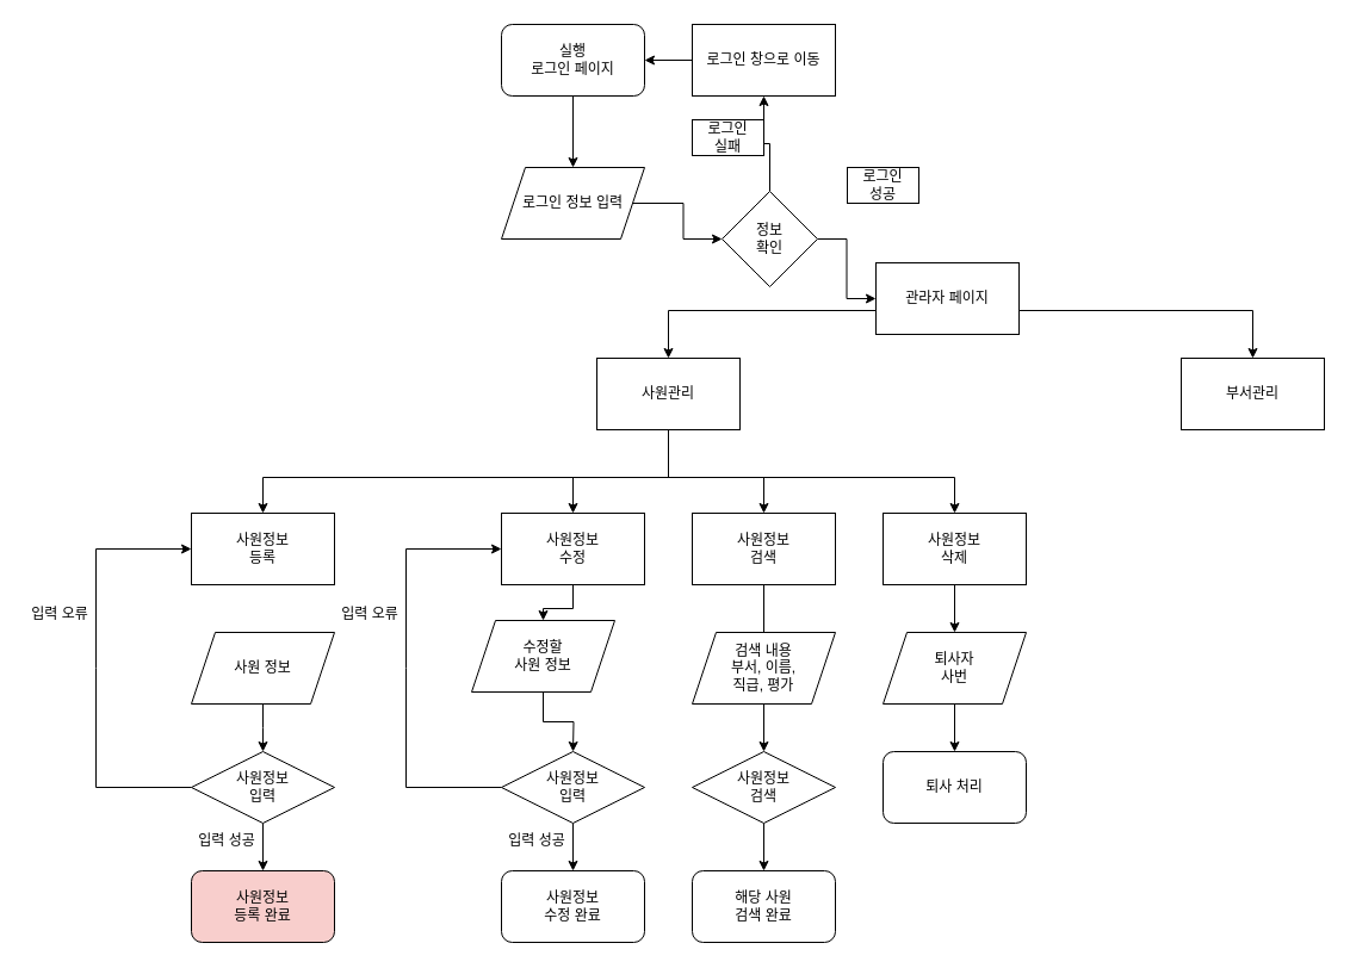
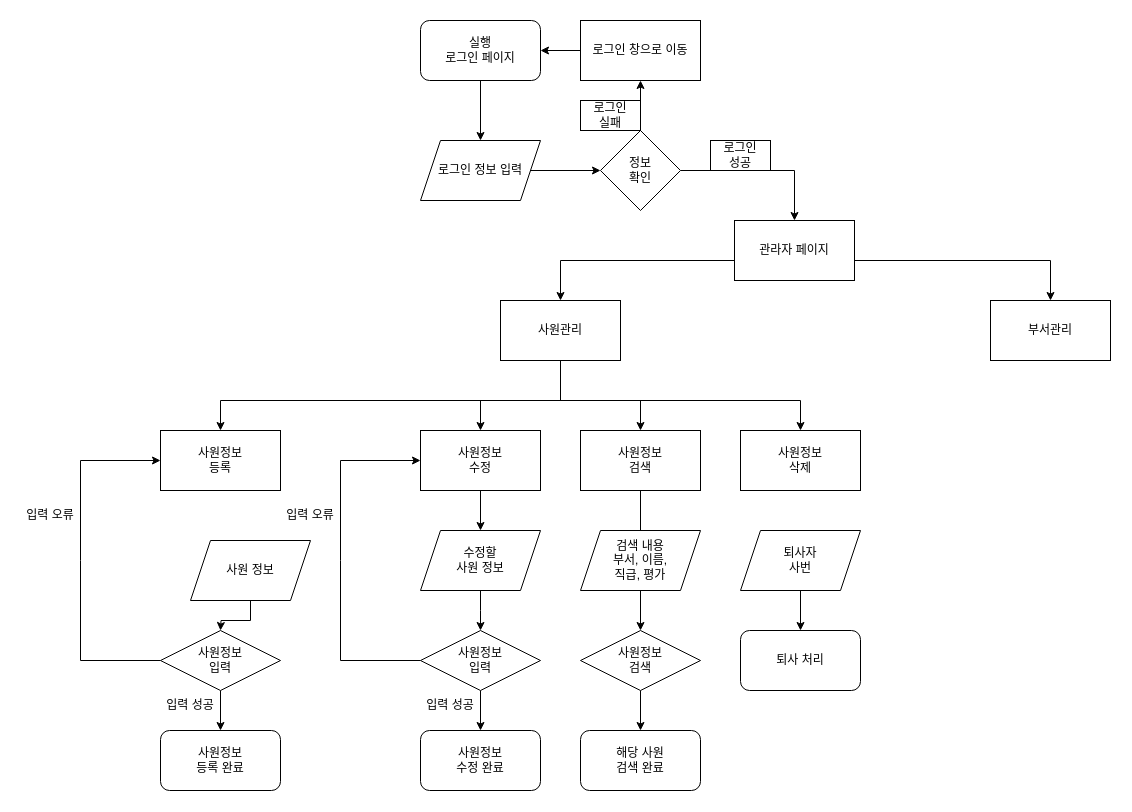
- <mxCell id="8" value="정보&lt;div&gt;확인&lt;/div&gt;" style="rhombus;whiteSpace=wrap;html=1;" vertex="1" parent="1"><mxGeometry x="605" y="160" width="80" height="80" as="geometry" /></mxCell>
+ <mxCell id="8" value="정보&lt;div&gt;확인&lt;/div&gt;" style="rhombus;whiteSpace=wrap;html=1;" vertex="1" parent="1"><mxGeometry x="600" y="130" width="80" height="80" as="geometry" /></mxCell>
- <mxCell id="25" value="" style="edgeStyle=orthogonalEdgeStyle;rounded=0;orthogonalLoop=1;jettySize=auto;html=1;" edge="1" parent="1" source="26" target="50"><mxGeometry relative="1" as="geometry" /></mxCell>
- <mxCell id="47" value="&lt;div&gt;수정할&lt;/div&gt;사원 정보" style="shape=parallelogram;perimeter=parallelogramPerimeter;whiteSpace=wrap;html=1;fixedSize=1;" vertex="1" parent="1"><mxGeometry x="395" y="520" width="120" height="60" as="geometry" /></mxCell>
+ <mxCell id="47" value="&lt;div&gt;수정할&lt;/div&gt;사원 정보" style="shape=parallelogram;perimeter=parallelogramPerimeter;whiteSpace=wrap;html=1;fixedSize=1;" vertex="1" parent="1"><mxGeometry x="420" y="530" width="120" height="60" as="geometry" /></mxCell>
- <mxCell id="37" value="사원 정보" style="shape=parallelogram;perimeter=parallelogramPerimeter;whiteSpace=wrap;html=1;fixedSize=1;" vertex="1" parent="1"><mxGeometry x="160" y="530" width="120" height="60" as="geometry" /></mxCell>
+ <mxCell id="37" value="사원 정보" style="shape=parallelogram;perimeter=parallelogramPerimeter;whiteSpace=wrap;html=1;fixedSize=1;" vertex="1" parent="1"><mxGeometry x="190" y="540" width="120" height="60" as="geometry" /></mxCell>
- <mxCell id="31" value="사원정보&lt;div&gt;등록 완료&lt;/div&gt;" style="rounded=1;whiteSpace=wrap;html=1;fillColor=#f8cecc;" vertex="1" parent="1"><mxGeometry x="160" y="730" width="120" height="60" as="geometry" /></mxCell>
+ <mxCell id="31" value="사원정보&lt;div&gt;등록 완료&lt;/div&gt;" style="rounded=1;whiteSpace=wrap;html=1;" vertex="1" parent="1"><mxGeometry x="160" y="730" width="120" height="60" as="geometry" /></mxCell>
